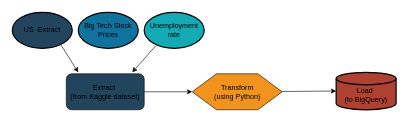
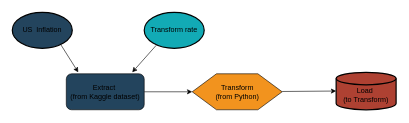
- <mxCell id="4" value="US&amp;nbsp; Extract" style="strokeWidth=2;html=1;shape=mxgraph.flowchart.start_1;whiteSpace=wrap;fillColor=#23445D;" vertex="1" parent="1"><mxGeometry x="20" y="20" width="100" height="60" as="geometry" /></mxCell>
+ <mxCell id="4" value="US&amp;nbsp; Inflation" style="strokeWidth=2;html=1;shape=mxgraph.flowchart.start_1;whiteSpace=wrap;fillColor=#23445D;" vertex="1" parent="1"><mxGeometry x="20" y="20" width="100" height="60" as="geometry" /></mxCell>
- <mxCell id="6" value="Big Tech Stock Prices" style="strokeWidth=2;html=1;shape=mxgraph.flowchart.start_1;whiteSpace=wrap;fillColor=#10739E;" vertex="1" parent="1"><mxGeometry x="130" y="20" width="100" height="60" as="geometry" /></mxCell>
- <mxCell id="5" value="Unemployment rate" style="strokeWidth=2;html=1;shape=mxgraph.flowchart.start_1;whiteSpace=wrap;fillColor=#12AAB5;" vertex="1" parent="1"><mxGeometry x="240" y="20" width="100" height="60" as="geometry" /></mxCell>
+ <mxCell id="5" value="Transform rate" style="strokeWidth=2;html=1;shape=mxgraph.flowchart.start_1;whiteSpace=wrap;fillColor=#12AAB5;" vertex="1" parent="1"><mxGeometry x="240" y="20" width="100" height="60" as="geometry" /></mxCell>
- <mxCell id="2" value="&lt;br&gt;Load&amp;nbsp;&lt;br&gt;(to BigQuery)" style="strokeWidth=2;html=1;shape=mxgraph.flowchart.database;whiteSpace=wrap;fillColor=#AE4132;" vertex="1" parent="1"><mxGeometry x="560" y="120" width="100" height="62.5" as="geometry" /></mxCell>
+ <mxCell id="2" value="&lt;br&gt;Load&amp;nbsp;&lt;br&gt;(to Transform)" style="strokeWidth=2;html=1;shape=mxgraph.flowchart.database;whiteSpace=wrap;fillColor=#AE4132;" vertex="1" parent="1"><mxGeometry x="560" y="120" width="100" height="62.5" as="geometry" /></mxCell>
- <mxCell id="3" value="Transform&lt;br&gt;(using Python)" style="verticalLabelPosition=middle;verticalAlign=middle;html=1;shape=hexagon;perimeter=hexagonPerimeter2;arcSize=6;size=0.27;labelPosition=center;align=center;fillColor=#F2931E;" vertex="1" parent="1"><mxGeometry x="320" y="122.5" width="150" height="60" as="geometry" /></mxCell>
+ <mxCell id="3" value="Transform&lt;br&gt;(from Python)" style="verticalLabelPosition=middle;verticalAlign=middle;html=1;shape=hexagon;perimeter=hexagonPerimeter2;arcSize=6;size=0.27;labelPosition=center;align=center;fillColor=#F2931E;" vertex="1" parent="1"><mxGeometry x="320" y="122.5" width="150" height="60" as="geometry" /></mxCell>
